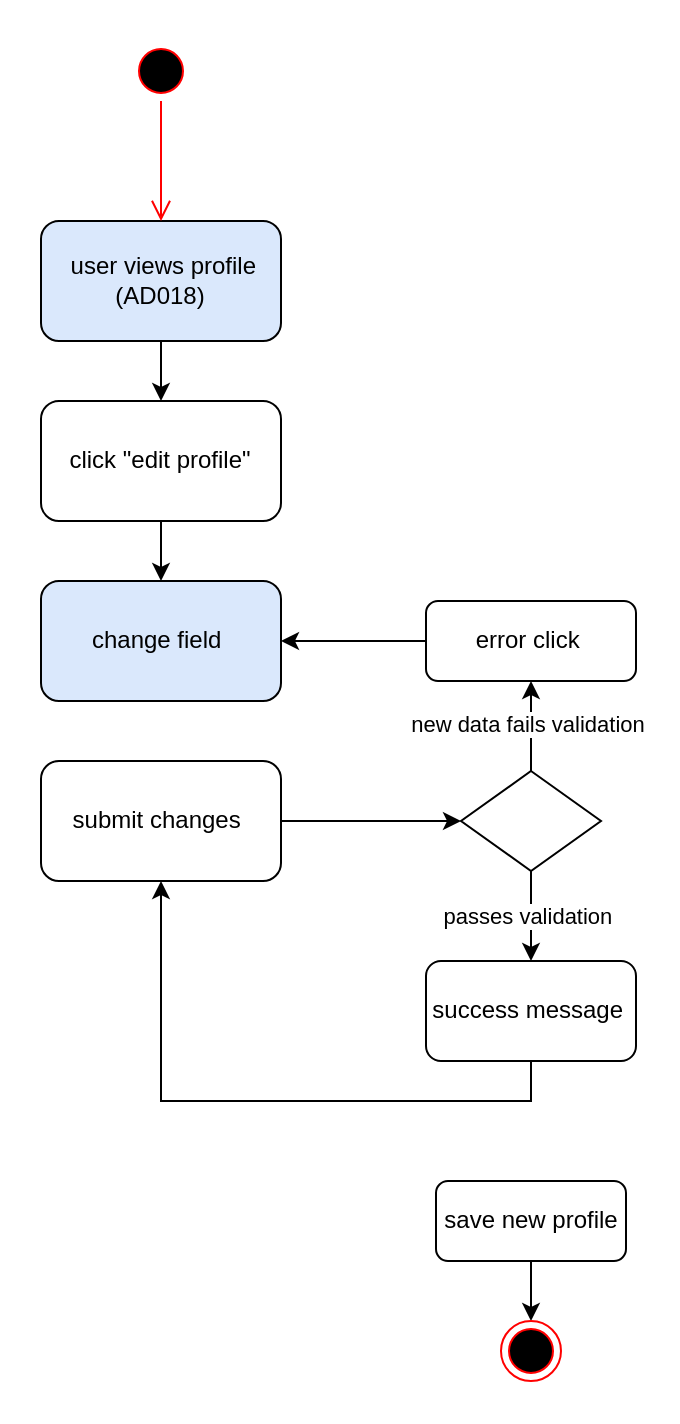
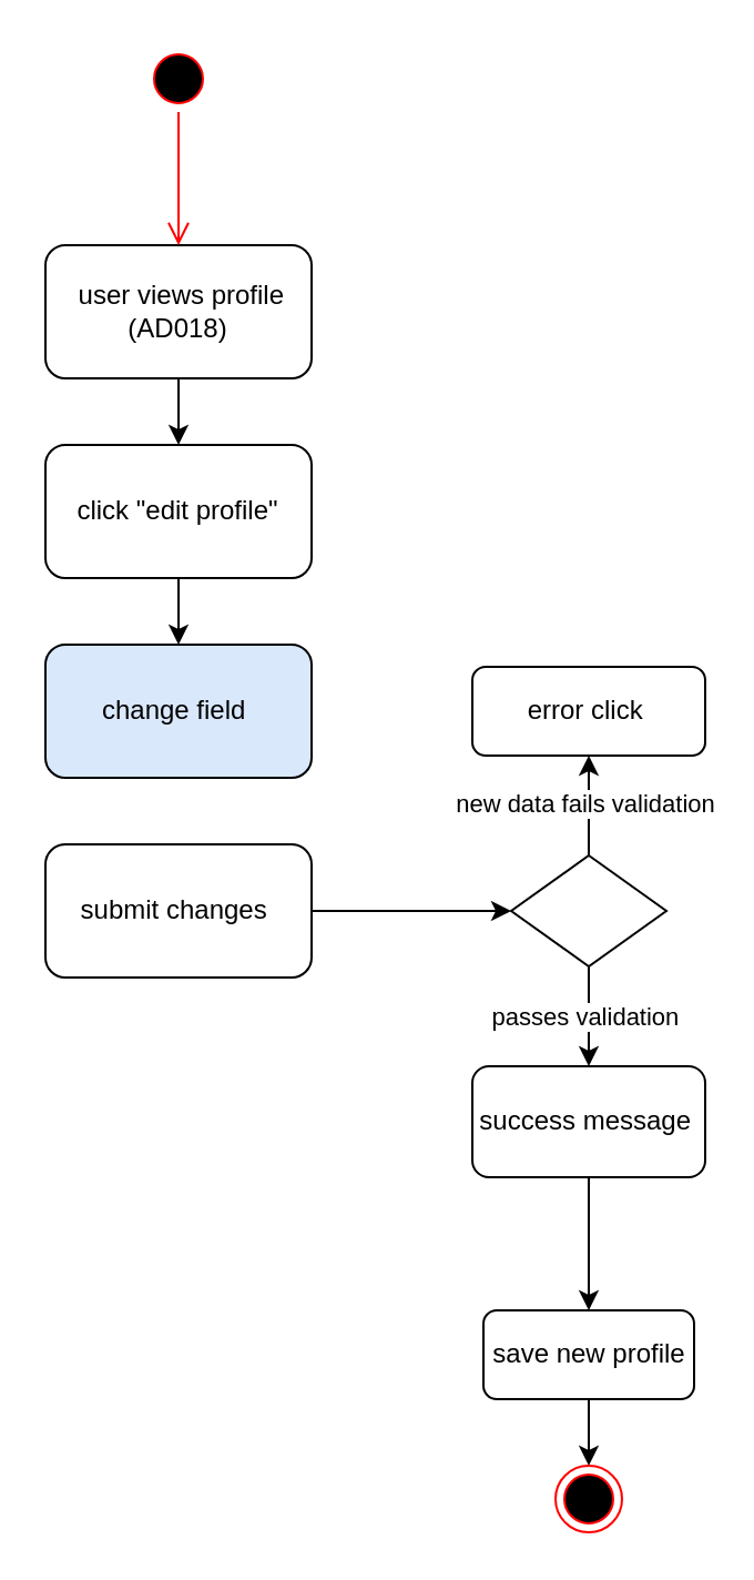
- <mxCell id="3" value="&amp;nbsp;user views profile (AD018)" style="rounded=1;whiteSpace=wrap;html=1;fillColor=#dae8fc;" vertex="1" parent="1"><mxGeometry x="20" y="110" width="120" height="60" as="geometry" /></mxCell>
+ <mxCell id="3" value="&amp;nbsp;user views profile (AD018)" style="rounded=1;whiteSpace=wrap;html=1;" vertex="1" parent="1"><mxGeometry x="20" y="110" width="120" height="60" as="geometry" /></mxCell>
- <mxCell id="16" style="edgeStyle=orthogonalEdgeStyle;rounded=0;orthogonalLoop=1;jettySize=auto;html=1;exitX=0;exitY=0.5;exitDx=0;exitDy=0;entryX=1;entryY=0.5;entryDx=0;entryDy=0;" edge="1" parent="1" source="17" target="6"><mxGeometry relative="1" as="geometry" /></mxCell>
- <mxCell id="12" style="edgeStyle=orthogonalEdgeStyle;rounded=0;orthogonalLoop=1;jettySize=auto;html=1;exitX=0.5;exitY=1;exitDx=0;exitDy=0;" edge="1" parent="1" source="13" target="11"><mxGeometry relative="1" as="geometry" /></mxCell>
+ <mxCell id="12" style="edgeStyle=orthogonalEdgeStyle;rounded=0;orthogonalLoop=1;jettySize=auto;html=1;exitX=0.5;exitY=1;exitDx=0;exitDy=0;entryX=0.5;entryY=0;entryDx=0;entryDy=0;" edge="1" parent="1" source="13" target="15"><mxGeometry relative="1" as="geometry" /></mxCell>
